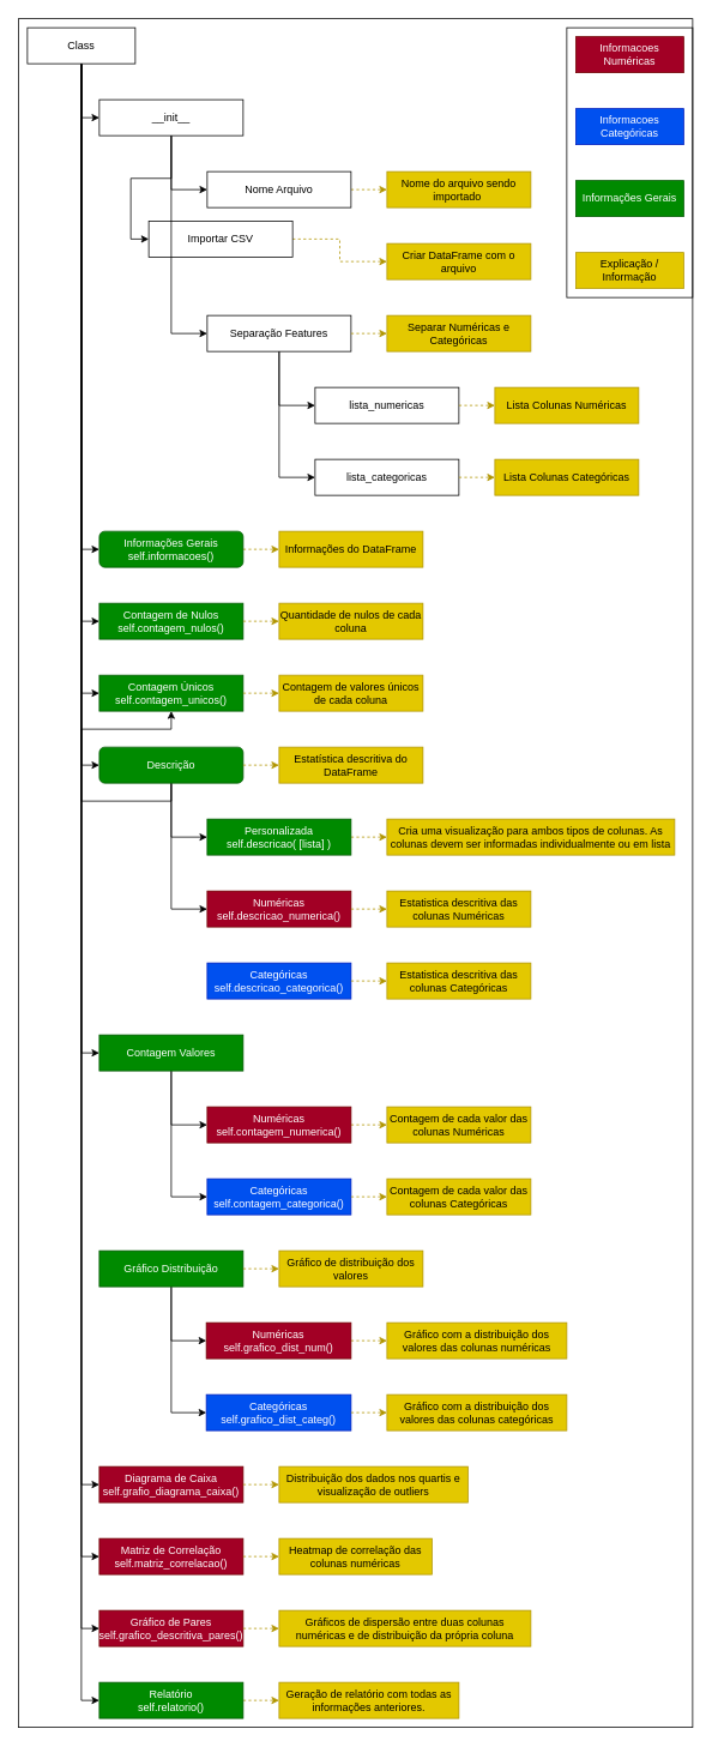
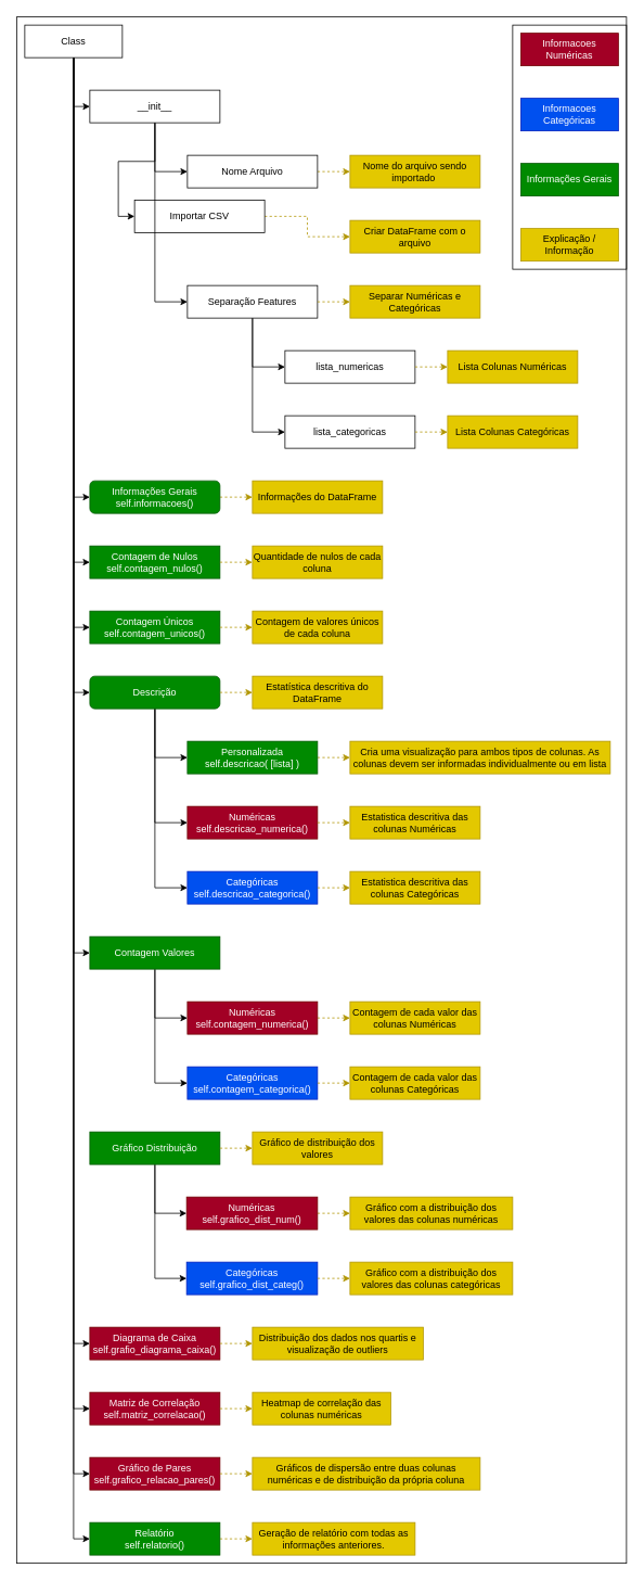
- <mxCell id="64" style="edgeStyle=orthogonalEdgeStyle;rounded=0;orthogonalLoop=1;jettySize=auto;html=1;exitX=0.5;exitY=1;exitDx=0;exitDy=0;" edge="1" parent="1" source="65" target="39"><mxGeometry relative="1" as="geometry"><mxPoint x="120" y="940" as="sourcePoint" /></mxGeometry></mxCell>
+ <mxCell id="64" style="edgeStyle=orthogonalEdgeStyle;rounded=0;orthogonalLoop=1;jettySize=auto;html=1;entryX=0;entryY=0.5;entryDx=0;entryDy=0;exitX=0.5;exitY=1;exitDx=0;exitDy=0;" edge="1" parent="1" source="65" target="71"><mxGeometry relative="1" as="geometry"><mxPoint x="120" y="940" as="sourcePoint" /></mxGeometry></mxCell>
- <mxCell id="91" value="&lt;div&gt;Gráfico de Pares&lt;/div&gt;&lt;div&gt;self.grafico_descritiva_pares()&lt;/div&gt;" style="rounded=0;whiteSpace=wrap;html=1;fillColor=#a20025;fontColor=#ffffff;strokeColor=#6F0000;" vertex="1" parent="1"><mxGeometry x="110" y="1790" width="160" height="40" as="geometry" /></mxCell>
+ <mxCell id="91" value="&lt;div&gt;Gráfico de Pares&lt;/div&gt;&lt;div&gt;self.grafico_relacao_pares()&lt;/div&gt;" style="rounded=0;whiteSpace=wrap;html=1;fillColor=#a20025;fontColor=#ffffff;strokeColor=#6F0000;" vertex="1" parent="1"><mxGeometry x="110" y="1790" width="160" height="40" as="geometry" /></mxCell>
